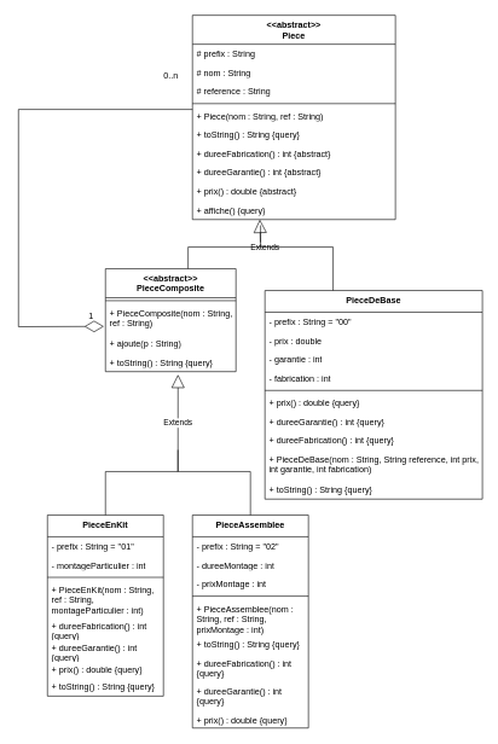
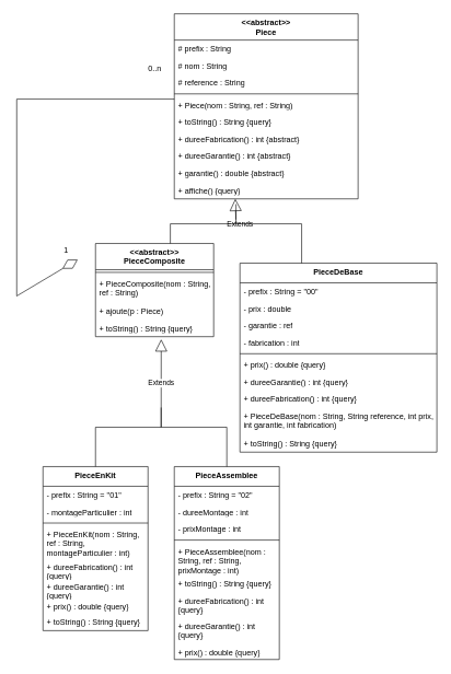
- <mxCell id="48" value="+ prix() : double {abstract}" style="text;strokeColor=none;fillColor=none;align=left;verticalAlign=top;spacingLeft=4;spacingRight=4;overflow=hidden;rotatable=0;points=[[0,0.5],[1,0.5]];portConstraint=eastwest;whiteSpace=wrap;html=1;" vertex="1" parent="39"><mxGeometry y="230" width="280" height="26" as="geometry" /></mxCell>
+ <mxCell id="48" value="+ garantie() : double {abstract}" style="text;strokeColor=none;fillColor=none;align=left;verticalAlign=top;spacingLeft=4;spacingRight=4;overflow=hidden;rotatable=0;points=[[0,0.5],[1,0.5]];portConstraint=eastwest;whiteSpace=wrap;html=1;" vertex="1" parent="39"><mxGeometry y="230" width="280" height="26" as="geometry" /></mxCell>
- <mxCell id="19" value="1" style="text;html=1;align=center;verticalAlign=middle;resizable=0;points=[];autosize=1;strokeColor=none;fillColor=none;" vertex="1" parent="1"><mxGeometry x="105" y="420" width="30" height="30" as="geometry" /></mxCell>
+ <mxCell id="19" value="1" style="text;html=1;align=center;verticalAlign=middle;resizable=0;points=[];autosize=1;strokeColor=none;fillColor=none;" vertex="1" parent="1"><mxGeometry x="80" y="365" width="30" height="30" as="geometry" /></mxCell>
- <mxCell id="16" value="+ ajoute(p : String)" style="text;strokeColor=none;fillColor=none;align=left;verticalAlign=top;spacingLeft=4;spacingRight=4;overflow=hidden;rotatable=0;points=[[0,0.5],[1,0.5]];portConstraint=eastwest;whiteSpace=wrap;html=1;" vertex="1" parent="13"><mxGeometry y="90" width="180" height="26" as="geometry" /></mxCell>
+ <mxCell id="16" value="+ ajoute(p : Piece)" style="text;strokeColor=none;fillColor=none;align=left;verticalAlign=top;spacingLeft=4;spacingRight=4;overflow=hidden;rotatable=0;points=[[0,0.5],[1,0.5]];portConstraint=eastwest;whiteSpace=wrap;html=1;" vertex="1" parent="13"><mxGeometry y="90" width="180" height="26" as="geometry" /></mxCell>
- <mxCell id="5" value="- garantie : int" style="text;strokeColor=none;fillColor=none;align=left;verticalAlign=top;spacingLeft=4;spacingRight=4;overflow=hidden;rotatable=0;points=[[0,0.5],[1,0.5]];portConstraint=eastwest;whiteSpace=wrap;html=1;" vertex="1" parent="2"><mxGeometry y="82" width="300" height="26" as="geometry" /></mxCell>
+ <mxCell id="5" value="- garantie : ref" style="text;strokeColor=none;fillColor=none;align=left;verticalAlign=top;spacingLeft=4;spacingRight=4;overflow=hidden;rotatable=0;points=[[0,0.5],[1,0.5]];portConstraint=eastwest;whiteSpace=wrap;html=1;" vertex="1" parent="2"><mxGeometry y="82" width="300" height="26" as="geometry" /></mxCell>
